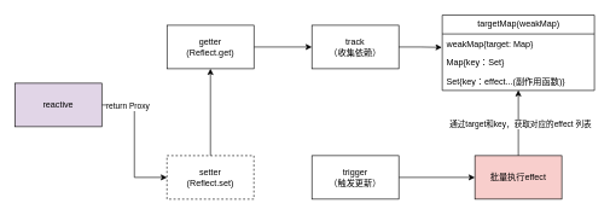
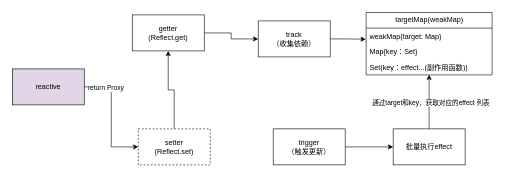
- <mxCell id="6" value="getter&lt;div&gt;(Reflect.get)&lt;/div&gt;" style="rounded=0;whiteSpace=wrap;html=1;" vertex="1" parent="1"><mxGeometry x="230" y="34" width="120" height="60" as="geometry" /></mxCell>
+ <mxCell id="6" value="getter&lt;div&gt;(Reflect.get)&lt;/div&gt;" style="rounded=0;whiteSpace=wrap;html=1;" vertex="1" parent="1"><mxGeometry x="220" y="24" width="120" height="60" as="geometry" /></mxCell>
- <mxCell id="11" value="trigger&lt;div&gt;（触发更新）&lt;/div&gt;" style="whiteSpace=wrap;html=1;rounded=0;" vertex="1" parent="1"><mxGeometry x="430" y="214" width="120" height="60" as="geometry" /></mxCell>
+ <mxCell id="11" value="trigger&lt;div&gt;（触发更新）&lt;/div&gt;" style="whiteSpace=wrap;html=1;rounded=0;" vertex="1" parent="1"><mxGeometry x="455" y="214" width="120" height="60" as="geometry" /></mxCell>
- <mxCell id="17" value="批量执行effect" style="whiteSpace=wrap;html=1;rounded=0;fillColor=#f8cecc;" vertex="1" parent="1"><mxGeometry x="655" y="214" width="120" height="60" as="geometry" /></mxCell>
+ <mxCell id="17" value="批量执行effect" style="whiteSpace=wrap;html=1;rounded=0;" vertex="1" parent="1"><mxGeometry x="655" y="214" width="120" height="60" as="geometry" /></mxCell>
